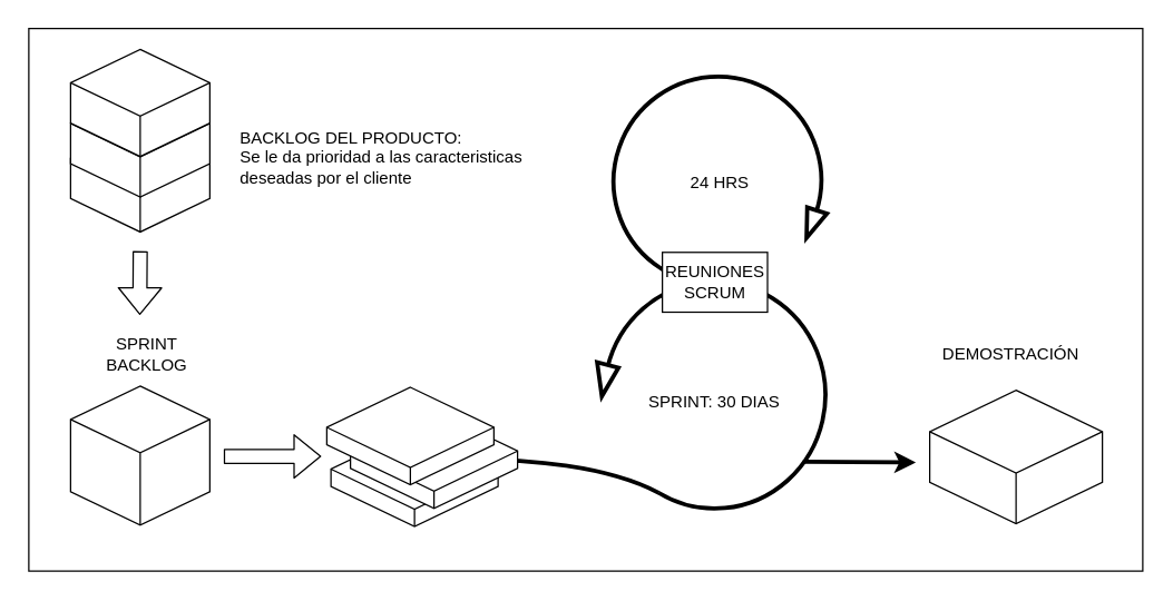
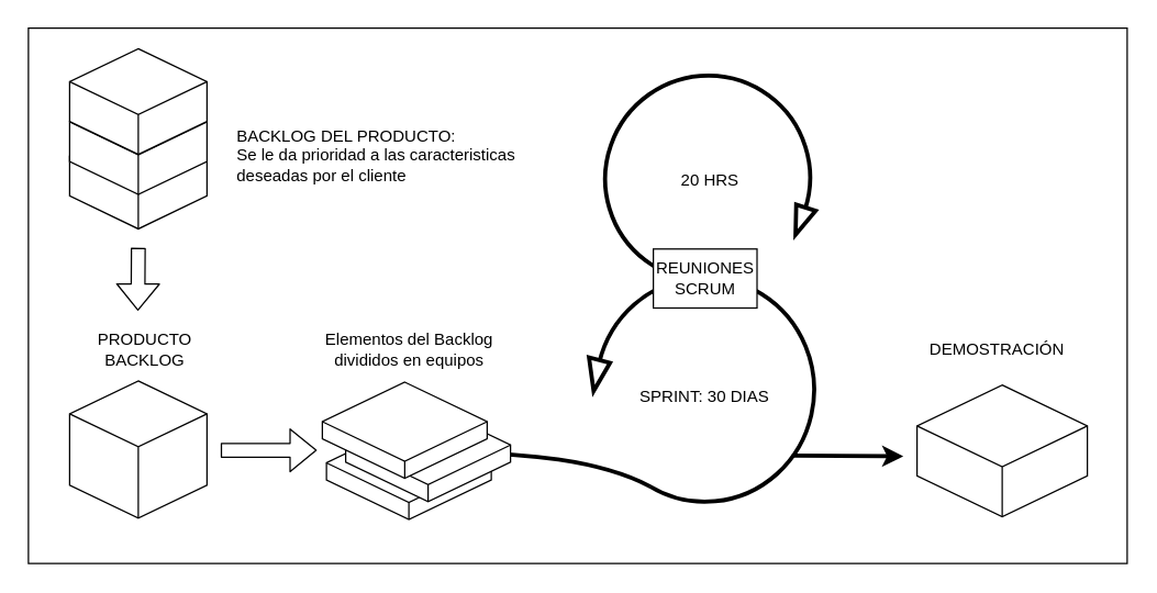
- <mxCell id="7" value="24 HRS" style="text;html=1;strokeColor=none;fillColor=none;align=center;verticalAlign=middle;whiteSpace=wrap;rounded=0;strokeWidth=3;" parent="1" vertex="1"><mxGeometry x="466.866" y="105.934" width="98.727" height="49.364" as="geometry" /></mxCell>
+ <mxCell id="7" value="20 HRS" style="text;html=1;strokeColor=none;fillColor=none;align=center;verticalAlign=middle;whiteSpace=wrap;rounded=0;strokeWidth=3;" parent="1" vertex="1"><mxGeometry x="466.866" y="105.934" width="98.727" height="49.364" as="geometry" /></mxCell>
- <mxCell id="14" value="SPRINT BACKLOG" style="rounded=0;whiteSpace=wrap;html=1;strokeWidth=1;fillColor=none;strokeColor=none;align=center;" parent="1" vertex="1"><mxGeometry x="60" y="232.9" width="90" height="43" as="geometry" /></mxCell>
+ <mxCell id="14" value="PRODUCTO BACKLOG" style="rounded=0;whiteSpace=wrap;html=1;strokeWidth=1;fillColor=none;strokeColor=none;align=center;" parent="1" vertex="1"><mxGeometry x="60" y="232.9" width="90" height="43" as="geometry" /></mxCell>
+ <mxCell id="15" value="Elementos del Backlog divididos en equipos" style="rounded=0;whiteSpace=wrap;html=1;strokeWidth=1;fillColor=none;strokeColor=none;align=center;" parent="1" vertex="1"><mxGeometry x="231.5" y="232.9" width="131" height="43" as="geometry" /></mxCell>
